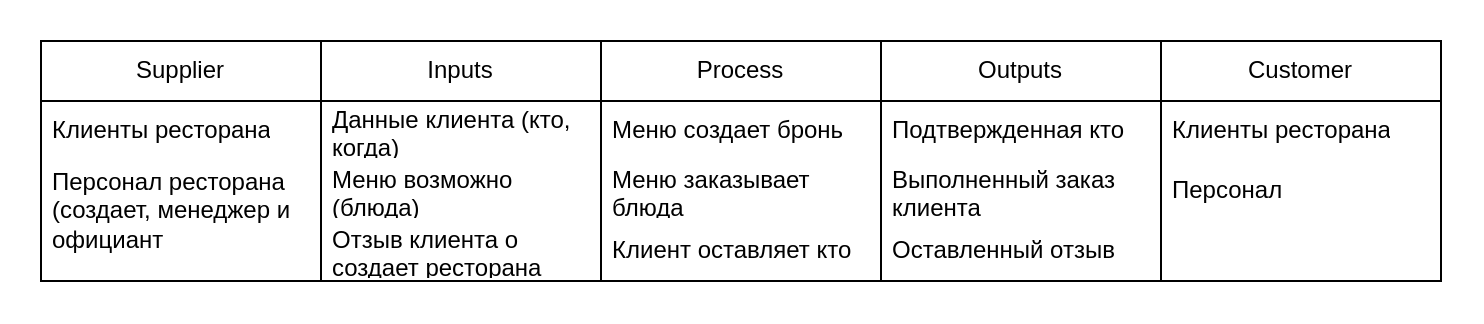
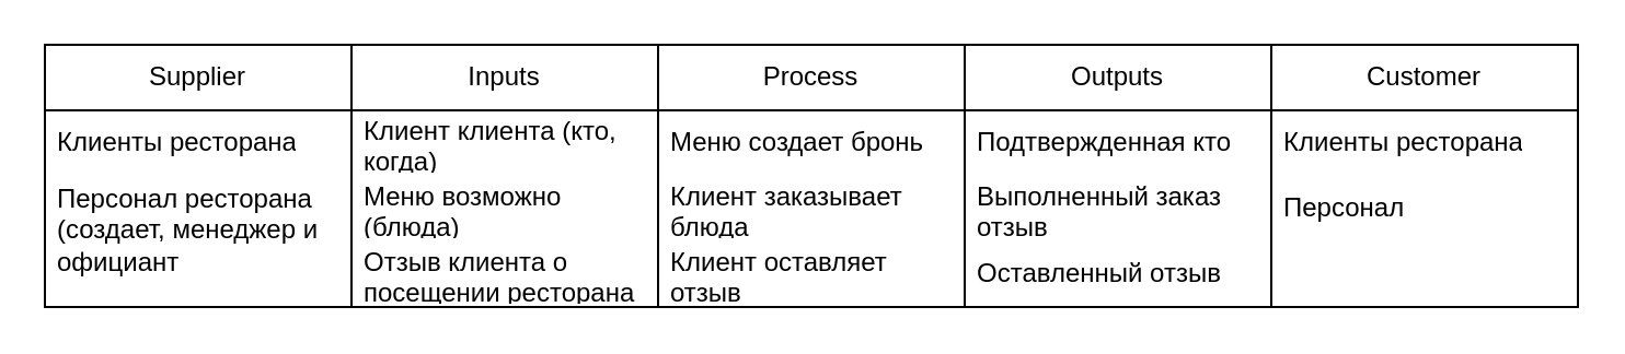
- <mxCell id="19" value="Данные клиента (кто, когда)" style="text;strokeColor=none;fillColor=none;align=left;verticalAlign=middle;spacingLeft=4;spacingRight=4;overflow=hidden;points=[[0,0.5],[1,0.5]];portConstraint=eastwest;rotatable=0;whiteSpace=wrap;html=1;" vertex="1" parent="18"><mxGeometry y="30" width="140" height="30" as="geometry" /></mxCell>
+ <mxCell id="19" value="Клиент клиента (кто, когда)" style="text;strokeColor=none;fillColor=none;align=left;verticalAlign=middle;spacingLeft=4;spacingRight=4;overflow=hidden;points=[[0,0.5],[1,0.5]];portConstraint=eastwest;rotatable=0;whiteSpace=wrap;html=1;" vertex="1" parent="18"><mxGeometry y="30" width="140" height="30" as="geometry" /></mxCell>
- <mxCell id="16" value="Меню заказывает блюда" style="text;strokeColor=none;fillColor=none;align=left;verticalAlign=middle;spacingLeft=4;spacingRight=4;overflow=hidden;points=[[0,0.5],[1,0.5]];portConstraint=eastwest;rotatable=0;whiteSpace=wrap;html=1;" vertex="1" parent="14"><mxGeometry y="60" width="140" height="30" as="geometry" /></mxCell>
+ <mxCell id="16" value="Клиент заказывает блюда" style="text;strokeColor=none;fillColor=none;align=left;verticalAlign=middle;spacingLeft=4;spacingRight=4;overflow=hidden;points=[[0,0.5],[1,0.5]];portConstraint=eastwest;rotatable=0;whiteSpace=wrap;html=1;" vertex="1" parent="14"><mxGeometry y="60" width="140" height="30" as="geometry" /></mxCell>
- <mxCell id="12" value="Выполненный заказ клиента" style="text;strokeColor=none;fillColor=none;align=left;verticalAlign=middle;spacingLeft=4;spacingRight=4;overflow=hidden;points=[[0,0.5],[1,0.5]];portConstraint=eastwest;rotatable=0;whiteSpace=wrap;html=1;" vertex="1" parent="10"><mxGeometry y="60" width="140" height="30" as="geometry" /></mxCell>
+ <mxCell id="12" value="Выполненный заказ отзыв" style="text;strokeColor=none;fillColor=none;align=left;verticalAlign=middle;spacingLeft=4;spacingRight=4;overflow=hidden;points=[[0,0.5],[1,0.5]];portConstraint=eastwest;rotatable=0;whiteSpace=wrap;html=1;" vertex="1" parent="10"><mxGeometry y="60" width="140" height="30" as="geometry" /></mxCell>
- <mxCell id="21" value="Отзыв клиента о создает ресторана" style="text;strokeColor=none;fillColor=none;align=left;verticalAlign=middle;spacingLeft=4;spacingRight=4;overflow=hidden;points=[[0,0.5],[1,0.5]];portConstraint=eastwest;rotatable=0;whiteSpace=wrap;html=1;" vertex="1" parent="18"><mxGeometry y="90" width="140" height="30" as="geometry" /></mxCell>
+ <mxCell id="21" value="Отзыв клиента о посещении ресторана" style="text;strokeColor=none;fillColor=none;align=left;verticalAlign=middle;spacingLeft=4;spacingRight=4;overflow=hidden;points=[[0,0.5],[1,0.5]];portConstraint=eastwest;rotatable=0;whiteSpace=wrap;html=1;" vertex="1" parent="18"><mxGeometry y="90" width="140" height="30" as="geometry" /></mxCell>
- <mxCell id="17" value="Клиент оставляет кто" style="text;strokeColor=none;fillColor=none;align=left;verticalAlign=middle;spacingLeft=4;spacingRight=4;overflow=hidden;points=[[0,0.5],[1,0.5]];portConstraint=eastwest;rotatable=0;whiteSpace=wrap;html=1;" vertex="1" parent="14"><mxGeometry y="90" width="140" height="30" as="geometry" /></mxCell>
+ <mxCell id="17" value="Клиент оставляет отзыв" style="text;strokeColor=none;fillColor=none;align=left;verticalAlign=middle;spacingLeft=4;spacingRight=4;overflow=hidden;points=[[0,0.5],[1,0.5]];portConstraint=eastwest;rotatable=0;whiteSpace=wrap;html=1;" vertex="1" parent="14"><mxGeometry y="90" width="140" height="30" as="geometry" /></mxCell>
